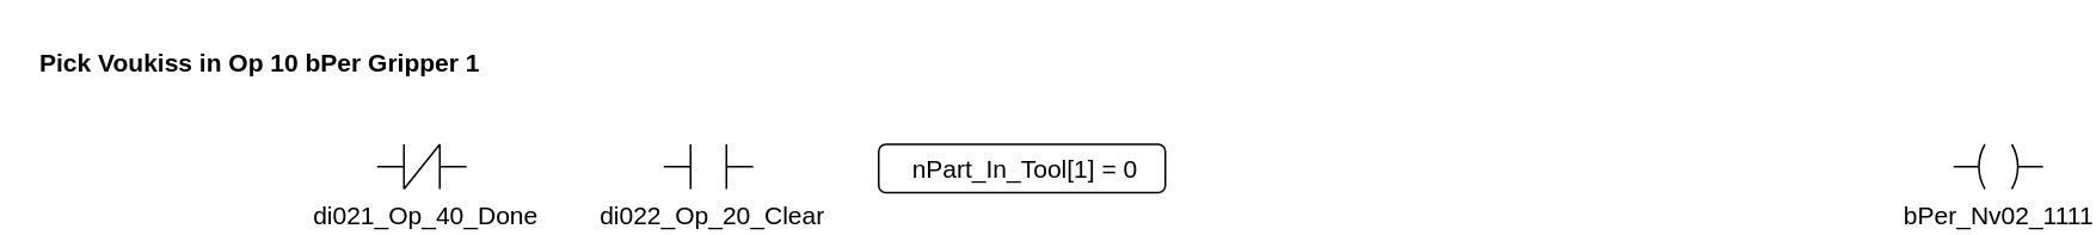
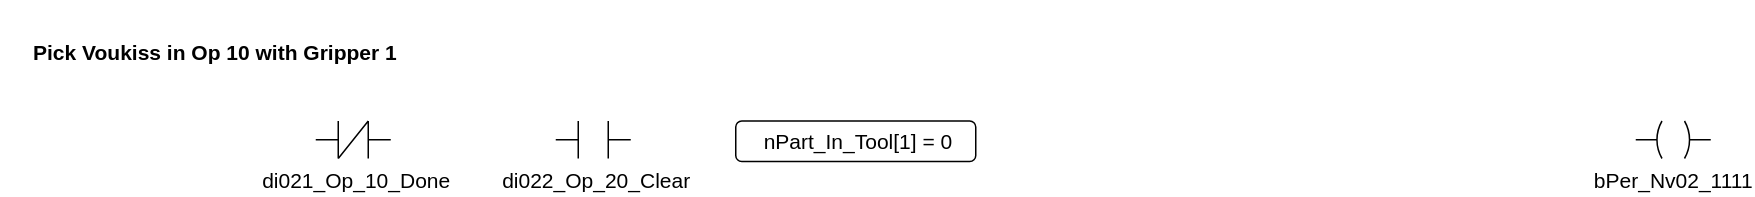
- <mxCell id="2" value="Pick Voukiss in Op 10 bPer Gripper 1" style="text;whiteSpace=wrap;html=1;fontStyle=1;fontSize=14;" parent="1" vertex="1"><mxGeometry width="320" height="40" as="geometry" x="20" y="20" /></mxCell>
+ <mxCell id="2" value="Pick Voukiss in Op 10 with Gripper 1" style="text;whiteSpace=wrap;html=1;fontStyle=1;fontSize=14;" parent="1" vertex="1"><mxGeometry width="320" height="40" as="geometry" x="20" y="20" /></mxCell>
- <mxCell id="3" value="&amp;nbsp;di021_Op_40_Done" style="pointerEvents=1;verticalLabelPosition=bottom;shadow=0;dashed=0;align=center;html=1;verticalAlign=top;shape=mxgraph.electrical.plc_ladder.not_contact;fontSize=14;" parent="1" vertex="1"><mxGeometry x="210" y="80" width="50" height="25" as="geometry" /></mxCell>
+ <mxCell id="3" value="&amp;nbsp;di021_Op_10_Done" style="pointerEvents=1;verticalLabelPosition=bottom;shadow=0;dashed=0;align=center;html=1;verticalAlign=top;shape=mxgraph.electrical.plc_ladder.not_contact;fontSize=14;" parent="1" vertex="1"><mxGeometry x="210" y="80" width="50" height="25" as="geometry" /></mxCell>
